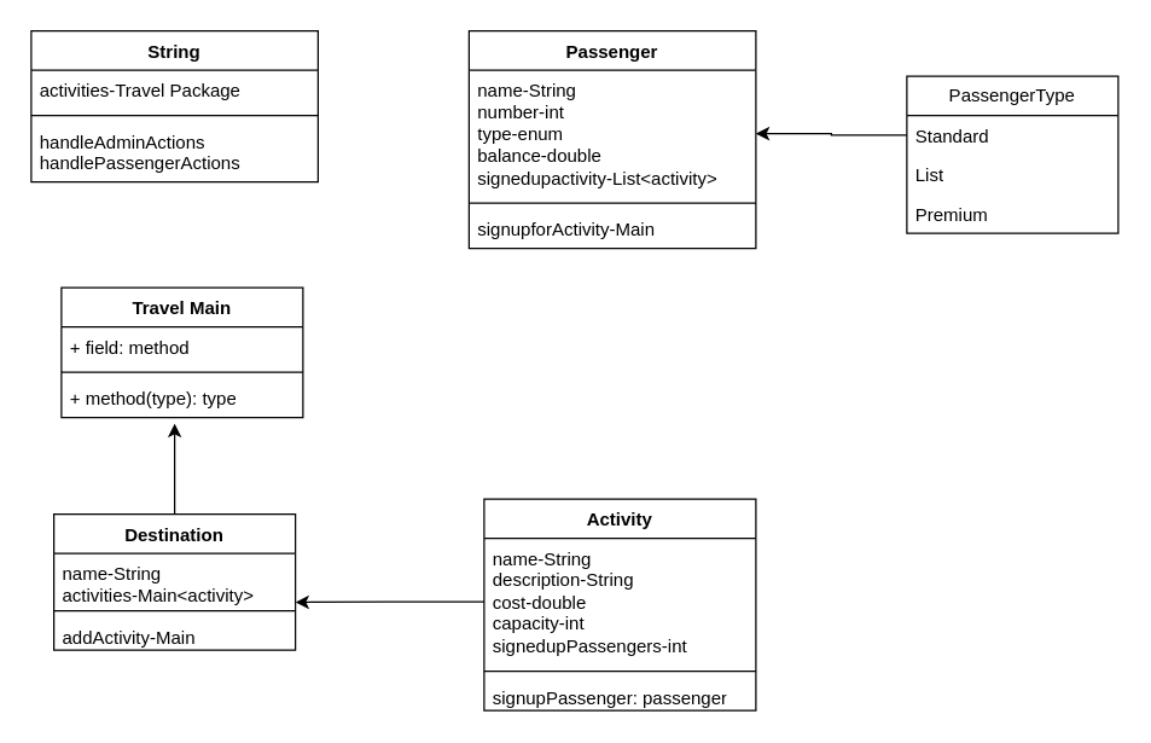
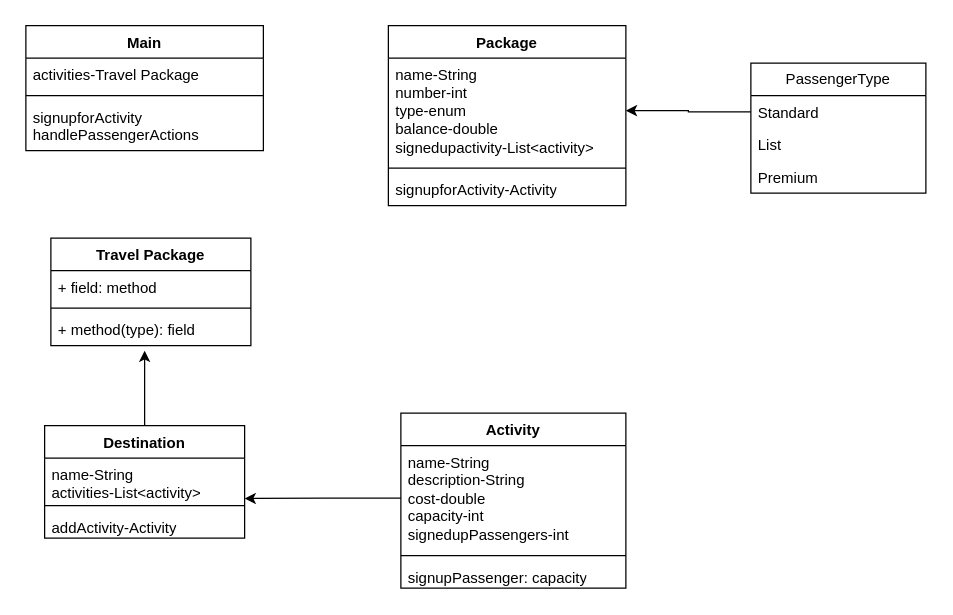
- <mxCell id="11" value="String" style="swimlane;fontStyle=1;align=center;verticalAlign=top;childLayout=stackLayout;horizontal=1;startSize=26;horizontalStack=0;resizeParent=1;resizeParentMax=0;resizeLast=0;collapsible=1;marginBottom=0;whiteSpace=wrap;html=1;" vertex="1" parent="1"><mxGeometry x="20" y="20" width="190" height="100" as="geometry" /></mxCell>
+ <mxCell id="11" value="Main" style="swimlane;fontStyle=1;align=center;verticalAlign=top;childLayout=stackLayout;horizontal=1;startSize=26;horizontalStack=0;resizeParent=1;resizeParentMax=0;resizeLast=0;collapsible=1;marginBottom=0;whiteSpace=wrap;html=1;" vertex="1" parent="1"><mxGeometry x="20" y="20" width="190" height="100" as="geometry" /></mxCell>
- <mxCell id="19" value="Passenger" style="swimlane;fontStyle=1;align=center;verticalAlign=top;childLayout=stackLayout;horizontal=1;startSize=26;horizontalStack=0;resizeParent=1;resizeParentMax=0;resizeLast=0;collapsible=1;marginBottom=0;whiteSpace=wrap;html=1;" vertex="1" parent="1"><mxGeometry x="310" y="20" width="190" height="144" as="geometry" /></mxCell>
+ <mxCell id="19" value="Package" style="swimlane;fontStyle=1;align=center;verticalAlign=top;childLayout=stackLayout;horizontal=1;startSize=26;horizontalStack=0;resizeParent=1;resizeParentMax=0;resizeLast=0;collapsible=1;marginBottom=0;whiteSpace=wrap;html=1;" vertex="1" parent="1"><mxGeometry x="310" y="20" width="190" height="144" as="geometry" /></mxCell>
- <mxCell id="14" value="handleAdminActions&lt;br&gt;handlePassengerActions" style="text;strokeColor=none;fillColor=none;align=left;verticalAlign=top;spacingLeft=4;spacingRight=4;overflow=hidden;rotatable=0;points=[[0,0.5],[1,0.5]];portConstraint=eastwest;whiteSpace=wrap;html=1;" vertex="1" parent="11"><mxGeometry y="60" width="190" height="40" as="geometry" /></mxCell>
+ <mxCell id="14" value="signupforActivity&lt;br&gt;handlePassengerActions" style="text;strokeColor=none;fillColor=none;align=left;verticalAlign=top;spacingLeft=4;spacingRight=4;overflow=hidden;rotatable=0;points=[[0,0.5],[1,0.5]];portConstraint=eastwest;whiteSpace=wrap;html=1;" vertex="1" parent="11"><mxGeometry y="60" width="190" height="40" as="geometry" /></mxCell>
- <mxCell id="22" value="signupforActivity-Main&lt;br&gt;" style="text;strokeColor=none;fillColor=none;align=left;verticalAlign=top;spacingLeft=4;spacingRight=4;overflow=hidden;rotatable=0;points=[[0,0.5],[1,0.5]];portConstraint=eastwest;whiteSpace=wrap;html=1;" vertex="1" parent="19"><mxGeometry y="118" width="190" height="26" as="geometry" /></mxCell>
+ <mxCell id="22" value="signupforActivity-Activity&lt;br&gt;" style="text;strokeColor=none;fillColor=none;align=left;verticalAlign=top;spacingLeft=4;spacingRight=4;overflow=hidden;rotatable=0;points=[[0,0.5],[1,0.5]];portConstraint=eastwest;whiteSpace=wrap;html=1;" vertex="1" parent="19"><mxGeometry y="118" width="190" height="26" as="geometry" /></mxCell>
- <mxCell id="2" value="Travel Main" style="swimlane;fontStyle=1;align=center;verticalAlign=top;childLayout=stackLayout;horizontal=1;startSize=26;horizontalStack=0;resizeParent=1;resizeParentMax=0;resizeLast=0;collapsible=1;marginBottom=0;whiteSpace=wrap;html=1;" vertex="1" parent="1"><mxGeometry x="40" y="190" width="160" height="86" as="geometry" /></mxCell>
+ <mxCell id="2" value="Travel Package" style="swimlane;fontStyle=1;align=center;verticalAlign=top;childLayout=stackLayout;horizontal=1;startSize=26;horizontalStack=0;resizeParent=1;resizeParentMax=0;resizeLast=0;collapsible=1;marginBottom=0;whiteSpace=wrap;html=1;" vertex="1" parent="1"><mxGeometry x="40" y="190" width="160" height="86" as="geometry" /></mxCell>
- <mxCell id="5" value="+ method(type): type" style="text;strokeColor=none;fillColor=none;align=left;verticalAlign=top;spacingLeft=4;spacingRight=4;overflow=hidden;rotatable=0;points=[[0,0.5],[1,0.5]];portConstraint=eastwest;whiteSpace=wrap;html=1;" vertex="1" parent="2"><mxGeometry y="60" width="160" height="26" as="geometry" /></mxCell>
+ <mxCell id="5" value="+ method(type): field" style="text;strokeColor=none;fillColor=none;align=left;verticalAlign=top;spacingLeft=4;spacingRight=4;overflow=hidden;rotatable=0;points=[[0,0.5],[1,0.5]];portConstraint=eastwest;whiteSpace=wrap;html=1;" vertex="1" parent="2"><mxGeometry y="60" width="160" height="26" as="geometry" /></mxCell>
- <mxCell id="8" value="name-String&lt;br&gt;activities-Main&amp;lt;activity&amp;gt;" style="text;strokeColor=none;fillColor=none;align=left;verticalAlign=top;spacingLeft=4;spacingRight=4;overflow=hidden;rotatable=0;points=[[0,0.5],[1,0.5]];portConstraint=eastwest;whiteSpace=wrap;html=1;" vertex="1" parent="7"><mxGeometry y="26" width="160" height="34" as="geometry" /></mxCell>
+ <mxCell id="8" value="name-String&lt;br&gt;activities-List&amp;lt;activity&amp;gt;" style="text;strokeColor=none;fillColor=none;align=left;verticalAlign=top;spacingLeft=4;spacingRight=4;overflow=hidden;rotatable=0;points=[[0,0.5],[1,0.5]];portConstraint=eastwest;whiteSpace=wrap;html=1;" vertex="1" parent="7"><mxGeometry y="26" width="160" height="34" as="geometry" /></mxCell>
- <mxCell id="10" value="addActivity-Main" style="text;strokeColor=none;fillColor=none;align=left;verticalAlign=top;spacingLeft=4;spacingRight=4;overflow=hidden;rotatable=0;points=[[0,0.5],[1,0.5]];portConstraint=eastwest;whiteSpace=wrap;html=1;" vertex="1" parent="7"><mxGeometry y="68" width="160" height="22" as="geometry" /></mxCell>
+ <mxCell id="10" value="addActivity-Activity" style="text;strokeColor=none;fillColor=none;align=left;verticalAlign=top;spacingLeft=4;spacingRight=4;overflow=hidden;rotatable=0;points=[[0,0.5],[1,0.5]];portConstraint=eastwest;whiteSpace=wrap;html=1;" vertex="1" parent="7"><mxGeometry y="68" width="160" height="22" as="geometry" /></mxCell>
- <mxCell id="18" value="signupPassenger: passenger&lt;br&gt;" style="text;strokeColor=none;fillColor=none;align=left;verticalAlign=top;spacingLeft=4;spacingRight=4;overflow=hidden;rotatable=0;points=[[0,0.5],[1,0.5]];portConstraint=eastwest;whiteSpace=wrap;html=1;" vertex="1" parent="15"><mxGeometry y="118" width="180" height="22" as="geometry" /></mxCell>
+ <mxCell id="18" value="signupPassenger: capacity&lt;br&gt;" style="text;strokeColor=none;fillColor=none;align=left;verticalAlign=top;spacingLeft=4;spacingRight=4;overflow=hidden;rotatable=0;points=[[0,0.5],[1,0.5]];portConstraint=eastwest;whiteSpace=wrap;html=1;" vertex="1" parent="15"><mxGeometry y="118" width="180" height="22" as="geometry" /></mxCell>
